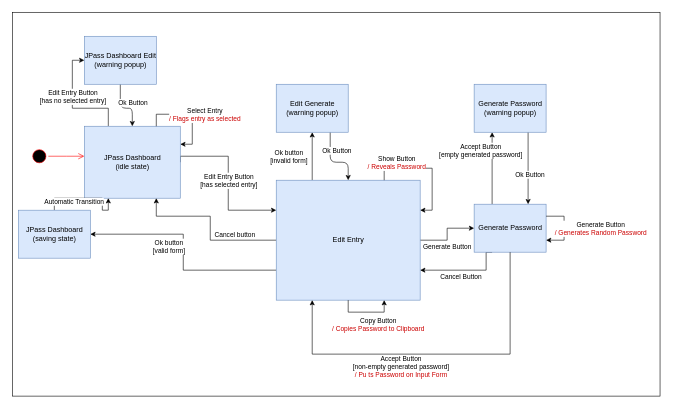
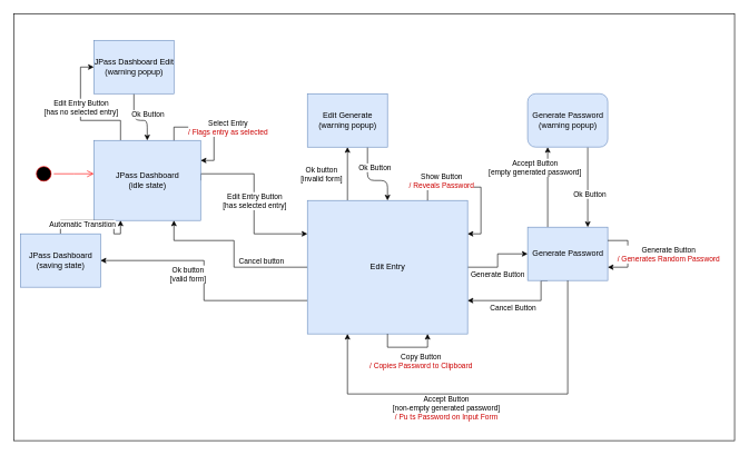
- <mxCell id="27" value="Generate Password&lt;br&gt;(warning popup)" style="html=1;fillColor=#dae8fc;strokeColor=#6c8ebf;" parent="1" vertex="1"><mxGeometry x="790" y="140" width="120" height="80" as="geometry" /></mxCell>
+ <mxCell id="27" value="Generate Password&lt;br&gt;(warning popup)" style="html=1;fillColor=#dae8fc;strokeColor=#6c8ebf;rounded=1;" parent="1" vertex="1"><mxGeometry x="790" y="140" width="120" height="80" as="geometry" /></mxCell>
